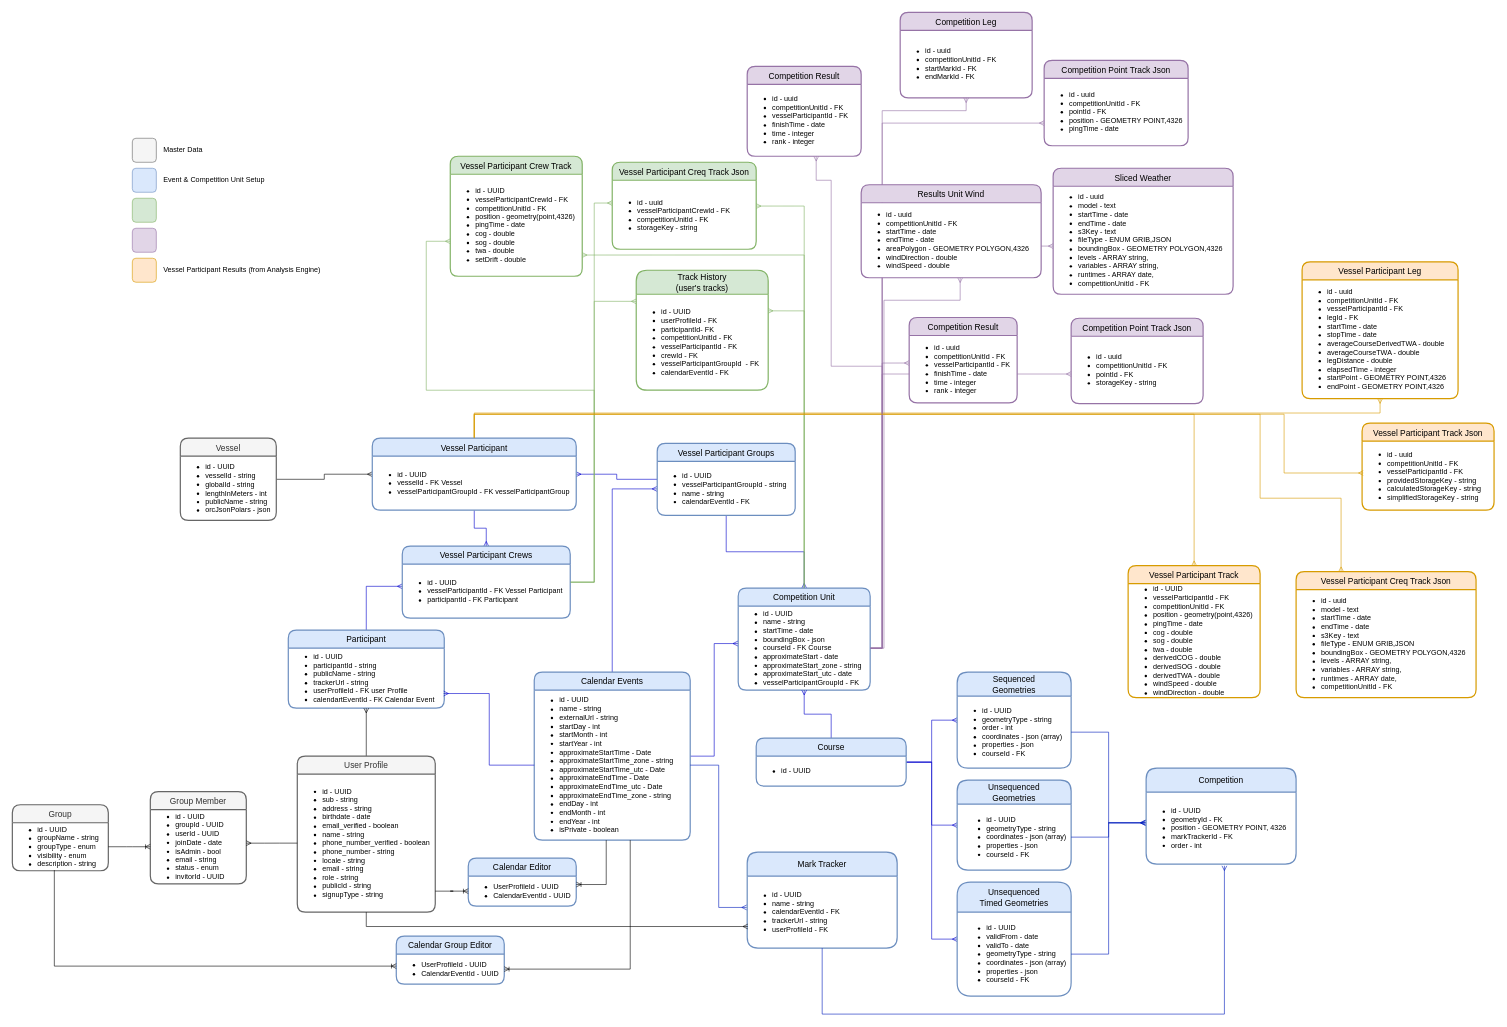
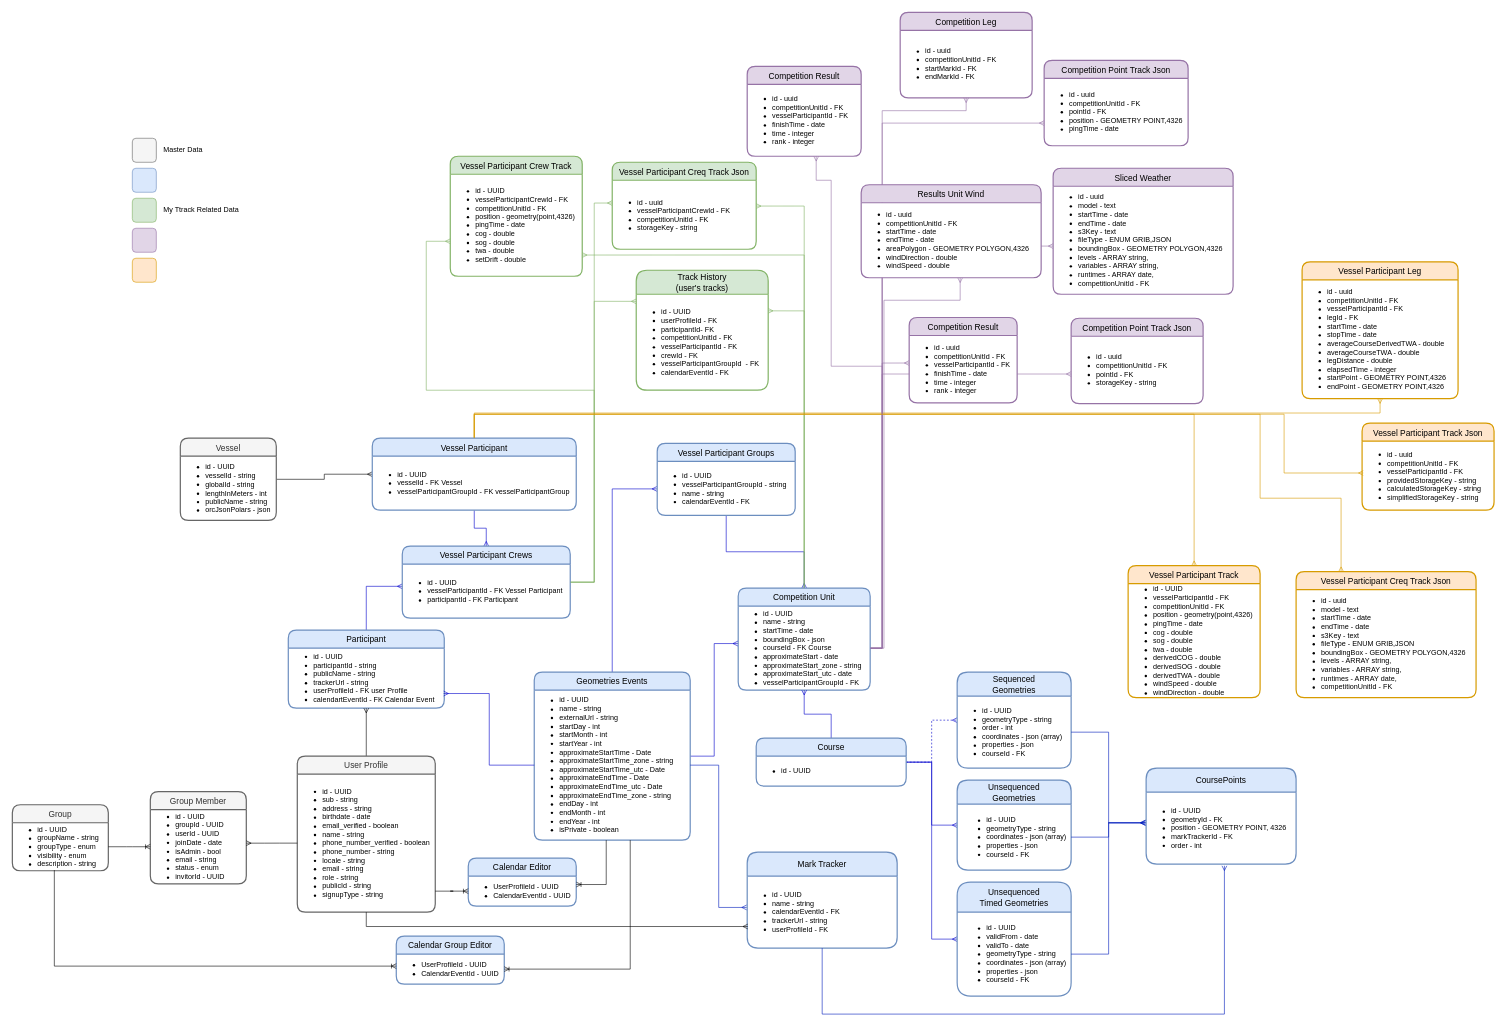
- <mxCell id="89" value="Event &amp;amp; Competition Unit Setup" style="text;html=1;strokeColor=none;fillColor=none;align=left;verticalAlign=middle;whiteSpace=wrap;rounded=0;" parent="87" vertex="1"><mxGeometry x="50" y="10" width="210" height="20" as="geometry" /></mxCell>
+ <mxCell id="94" value="My Ttrack Related Data" style="text;html=1;strokeColor=none;fillColor=none;align=left;verticalAlign=middle;whiteSpace=wrap;rounded=0;" parent="92" vertex="1"><mxGeometry x="50" y="10" width="290" height="20" as="geometry" /></mxCell>
- <mxCell id="97" value="Vessel Participant Results (from Analysis Engine)" style="text;html=1;strokeColor=none;fillColor=none;align=left;verticalAlign=middle;whiteSpace=wrap;rounded=0;" parent="95" vertex="1"><mxGeometry x="50" y="10" width="290" height="20" as="geometry" /></mxCell>
- <mxCell id="5" style="edgeStyle=orthogonalEdgeStyle;rounded=0;orthogonalLoop=1;jettySize=auto;html=1;entryX=1;entryY=0.5;entryDx=0;entryDy=0;endArrow=ERmany;endFill=0;strokeColor=#0000CC;" parent="1" source="82" target="70" edge="1"><mxGeometry relative="1" as="geometry" /></mxCell>
- <mxCell id="18" value="Calendar Events" style="swimlane;childLayout=stackLayout;horizontal=1;startSize=30;horizontalStack=0;rounded=1;fontSize=14;fontStyle=0;strokeWidth=2;resizeParent=0;resizeLast=1;shadow=0;dashed=0;align=center;expand=1;treeFolding=0;fillColor=#dae8fc;strokeColor=#6c8ebf;swimlaneFillColor=#ffffff;" parent="1" vertex="1"><mxGeometry x="890" y="1120" width="260" height="280" as="geometry"><mxRectangle x="200" y="360" width="130" height="30" as="alternateBounds" /></mxGeometry></mxCell>
+ <mxCell id="18" value="Geometries Events" style="swimlane;childLayout=stackLayout;horizontal=1;startSize=30;horizontalStack=0;rounded=1;fontSize=14;fontStyle=0;strokeWidth=2;resizeParent=0;resizeLast=1;shadow=0;dashed=0;align=center;expand=1;treeFolding=0;fillColor=#dae8fc;strokeColor=#6c8ebf;swimlaneFillColor=#ffffff;" parent="1" vertex="1"><mxGeometry x="890" y="1120" width="260" height="280" as="geometry"><mxRectangle x="200" y="360" width="130" height="30" as="alternateBounds" /></mxGeometry></mxCell>
- <mxCell id="21" style="edgeStyle=orthogonalEdgeStyle;rounded=0;orthogonalLoop=1;jettySize=auto;html=1;entryX=0;entryY=0.5;entryDx=0;entryDy=0;endArrow=ERmany;endFill=0;strokeColor=#0000CC;" parent="1" source="24" target="26" edge="1"><mxGeometry relative="1" as="geometry" /></mxCell>
+ <mxCell id="21" style="edgeStyle=orthogonalEdgeStyle;rounded=0;orthogonalLoop=1;jettySize=auto;html=1;entryX=0;entryY=0.5;entryDx=0;entryDy=0;endArrow=ERmany;endFill=0;strokeColor=#0000CC;dashed=1;" parent="1" source="24" target="26" edge="1"><mxGeometry relative="1" as="geometry" /></mxCell>
- <mxCell id="98" value="Competition" style="swimlane;childLayout=stackLayout;horizontal=1;startSize=40;horizontalStack=0;rounded=1;fontSize=14;fontStyle=0;strokeWidth=2;resizeParent=0;resizeLast=1;shadow=0;dashed=0;align=center;expand=1;treeFolding=0;fillColor=#dae8fc;strokeColor=#6c8ebf;swimlaneFillColor=#ffffff;" parent="1" vertex="1"><mxGeometry x="1910" y="1280" width="250" height="160" as="geometry" /></mxCell>
+ <mxCell id="98" value="CoursePoints" style="swimlane;childLayout=stackLayout;horizontal=1;startSize=40;horizontalStack=0;rounded=1;fontSize=14;fontStyle=0;strokeWidth=2;resizeParent=0;resizeLast=1;shadow=0;dashed=0;align=center;expand=1;treeFolding=0;fillColor=#dae8fc;strokeColor=#6c8ebf;swimlaneFillColor=#ffffff;" parent="1" vertex="1"><mxGeometry x="1910" y="1280" width="250" height="160" as="geometry" /></mxCell>
